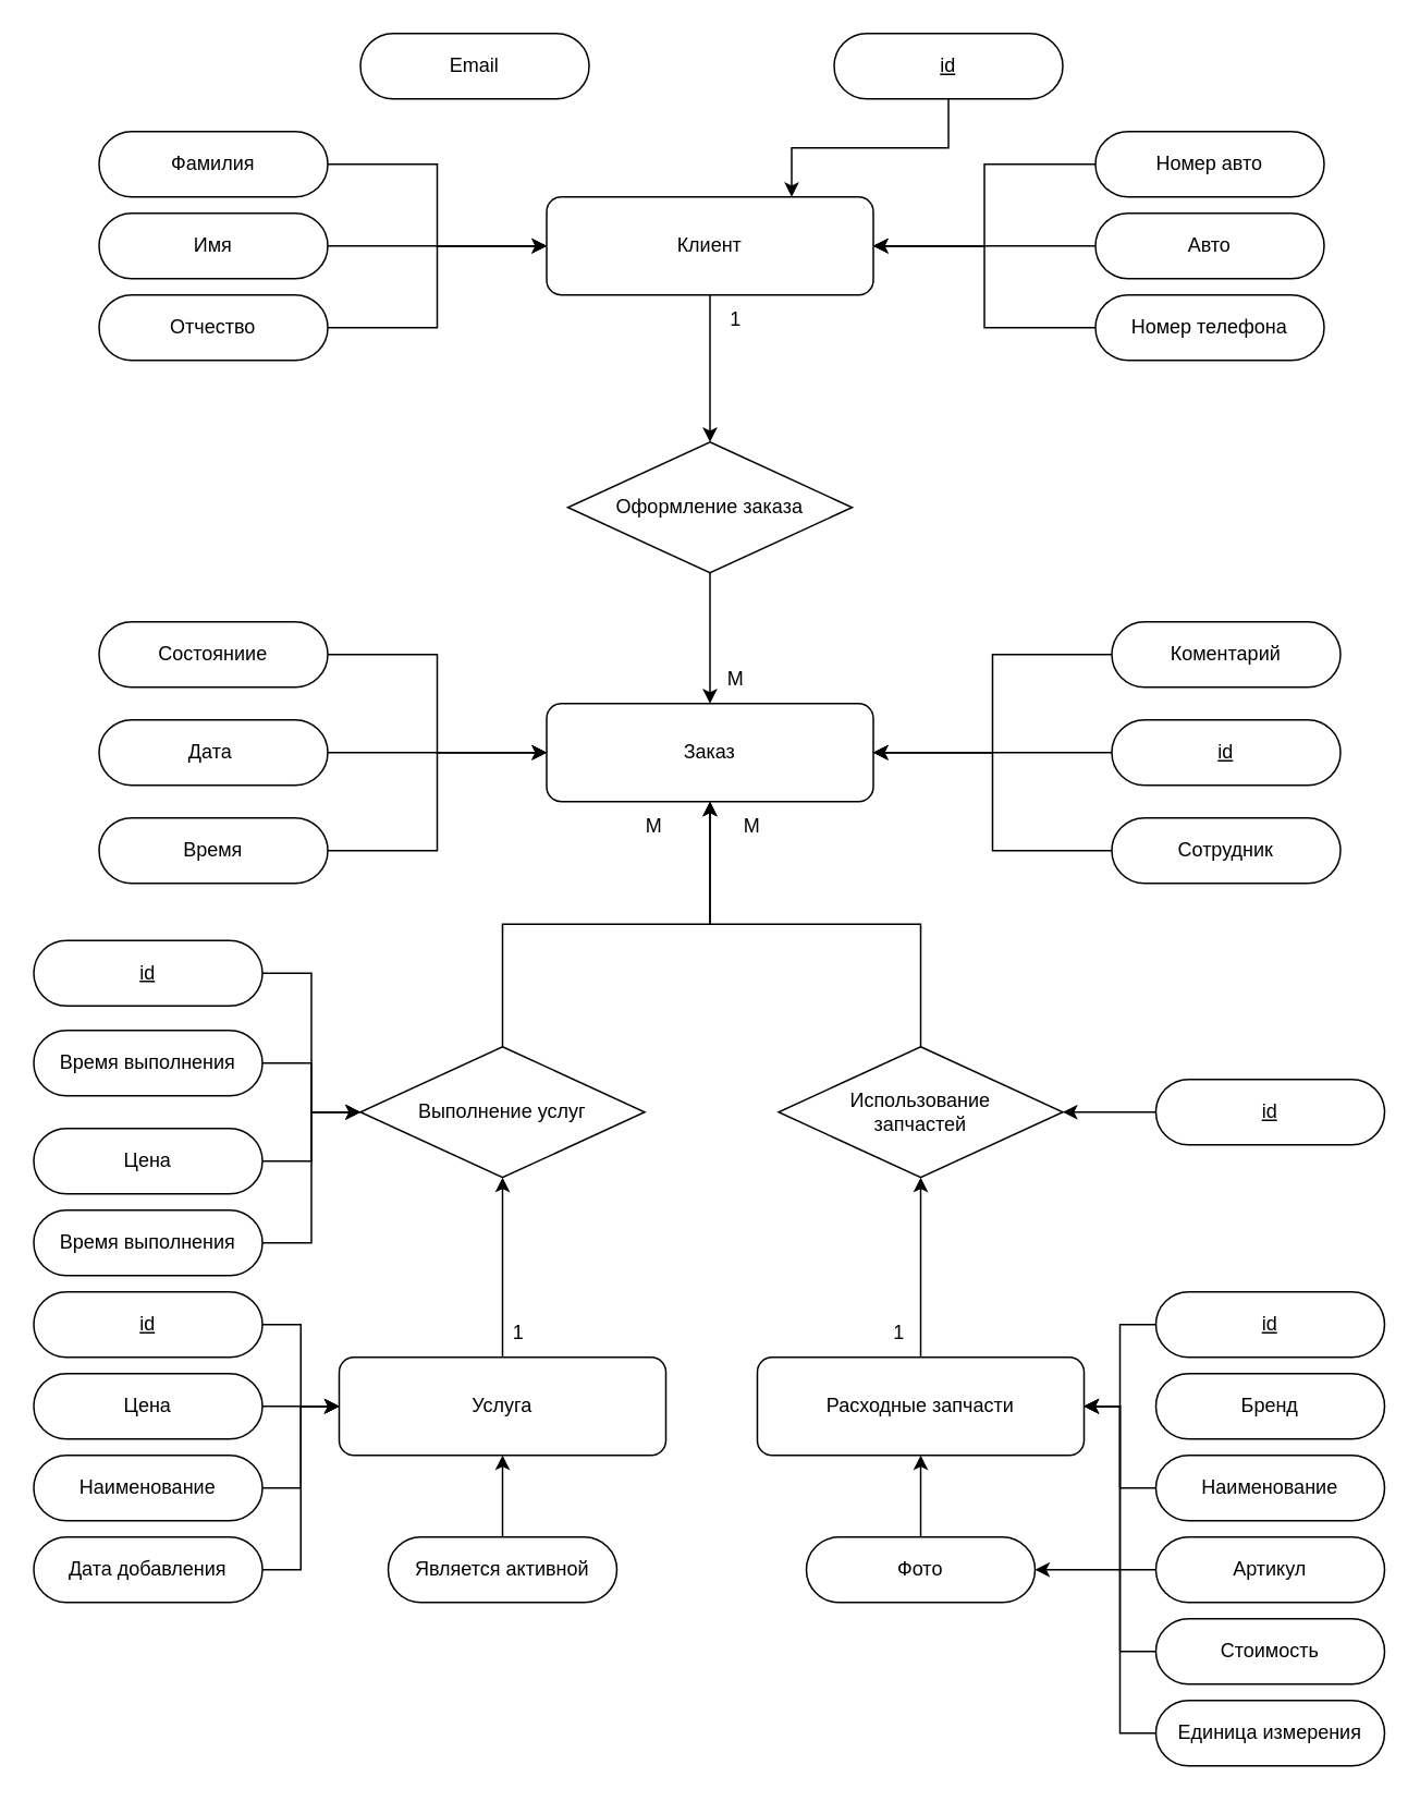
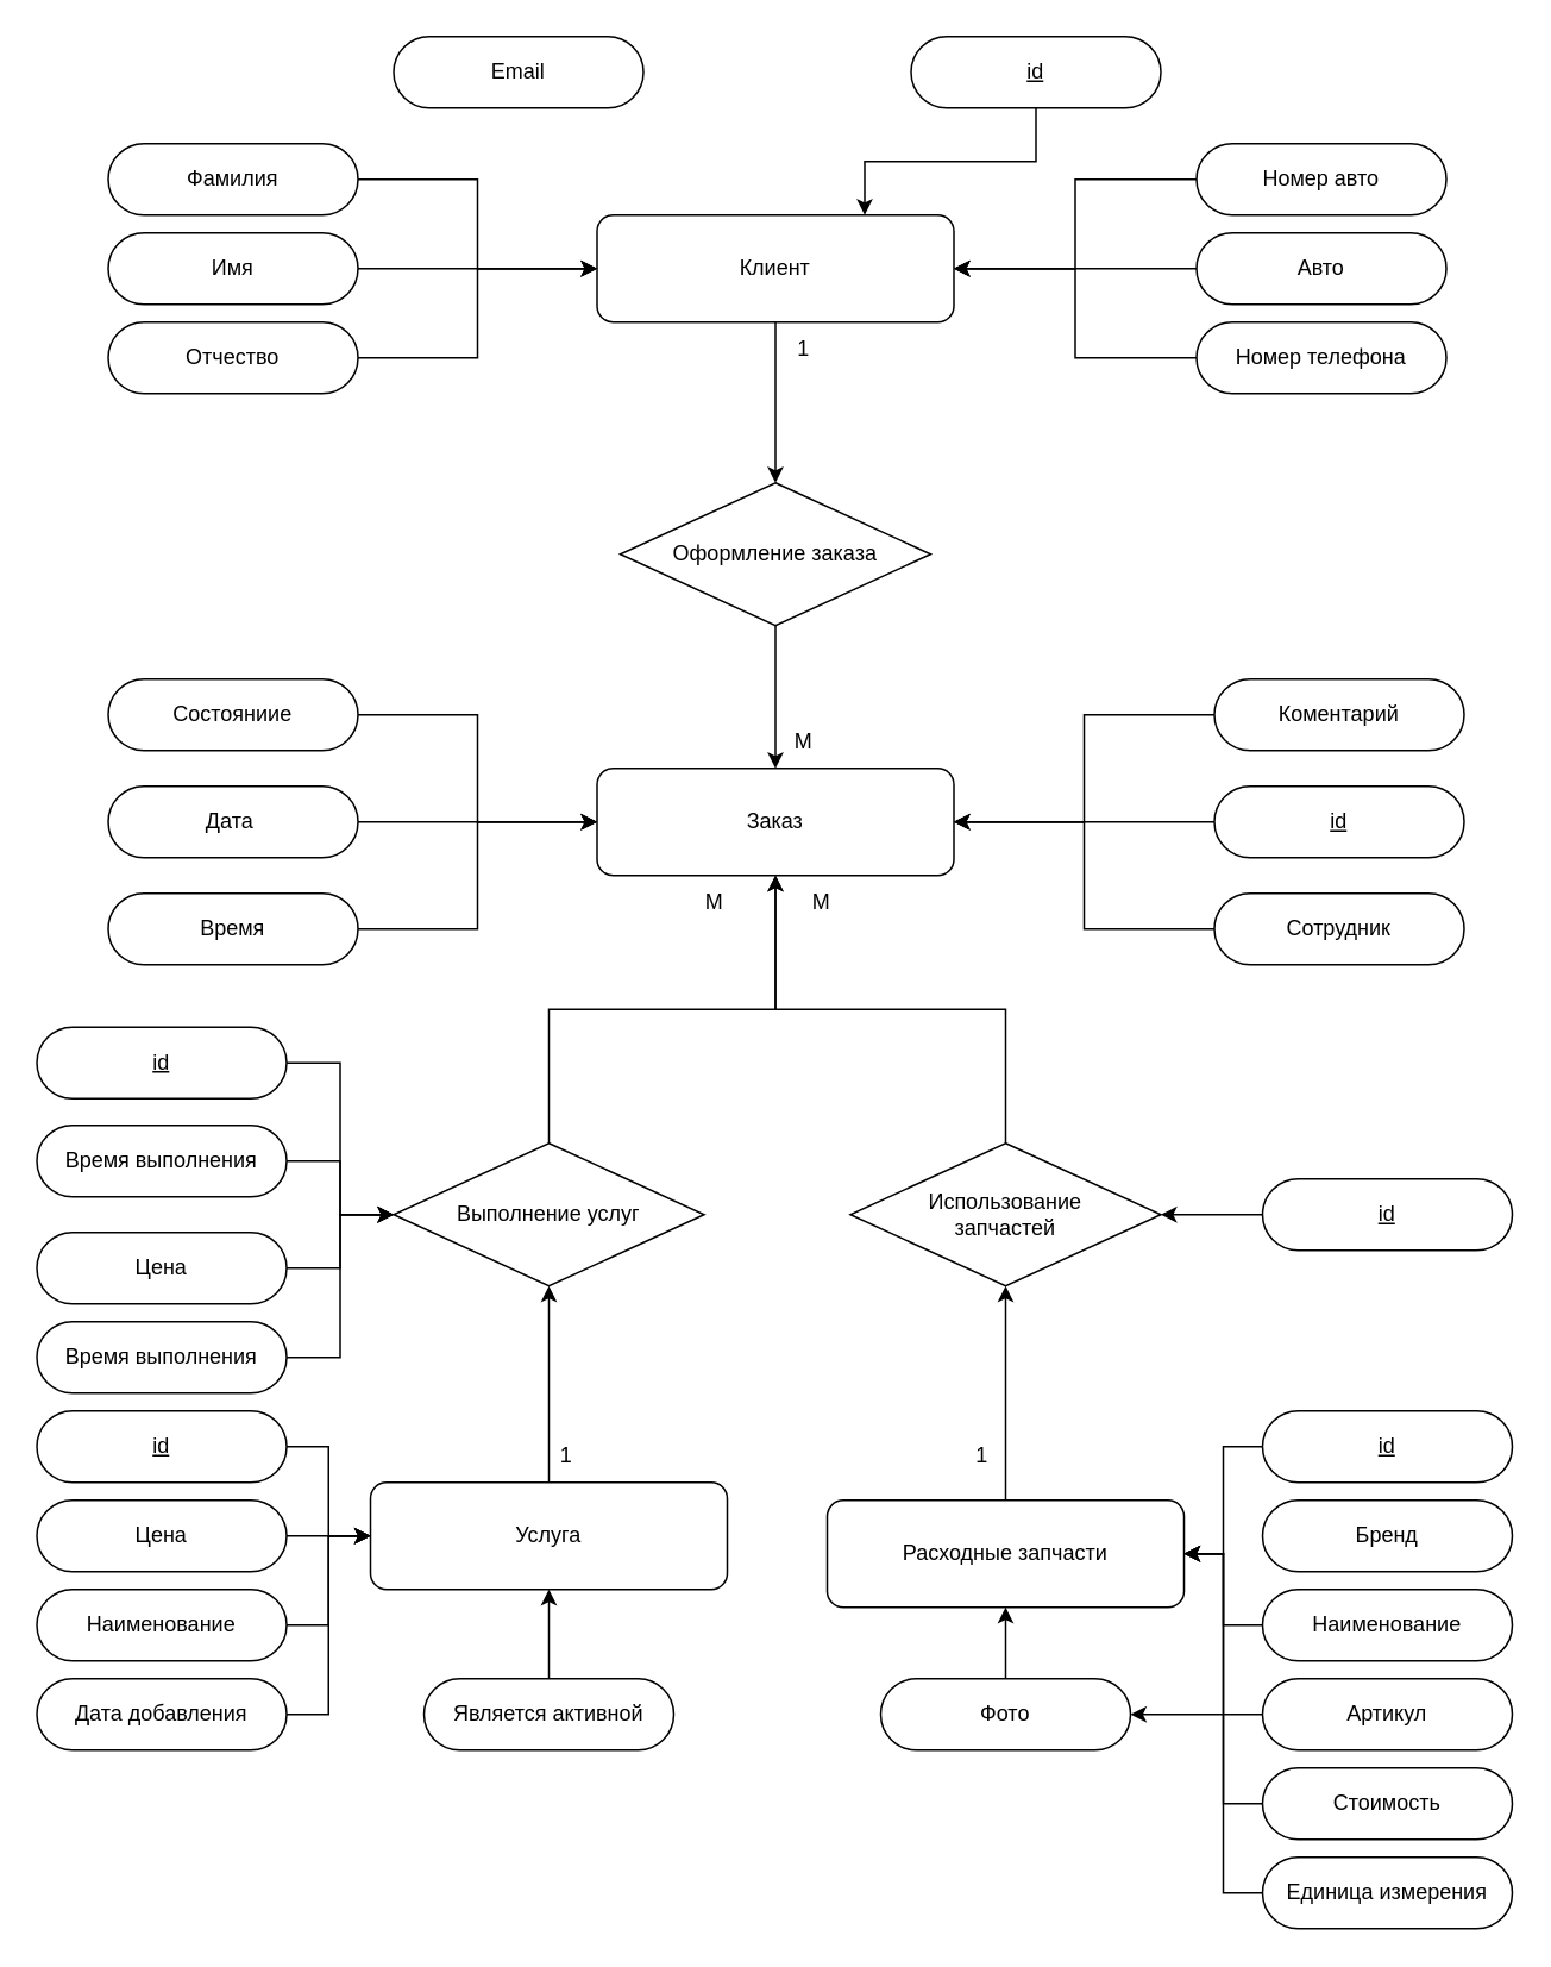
- <mxCell id="38" value="Расходные запчасти" style="rounded=1;whiteSpace=wrap;html=1;" vertex="1" parent="1"><mxGeometry x="463" y="830" width="200" height="60" as="geometry" /></mxCell>
+ <mxCell id="38" value="Расходные запчасти" style="rounded=1;whiteSpace=wrap;html=1;" vertex="1" parent="1"><mxGeometry x="463" y="840" width="200" height="60" as="geometry" /></mxCell>
